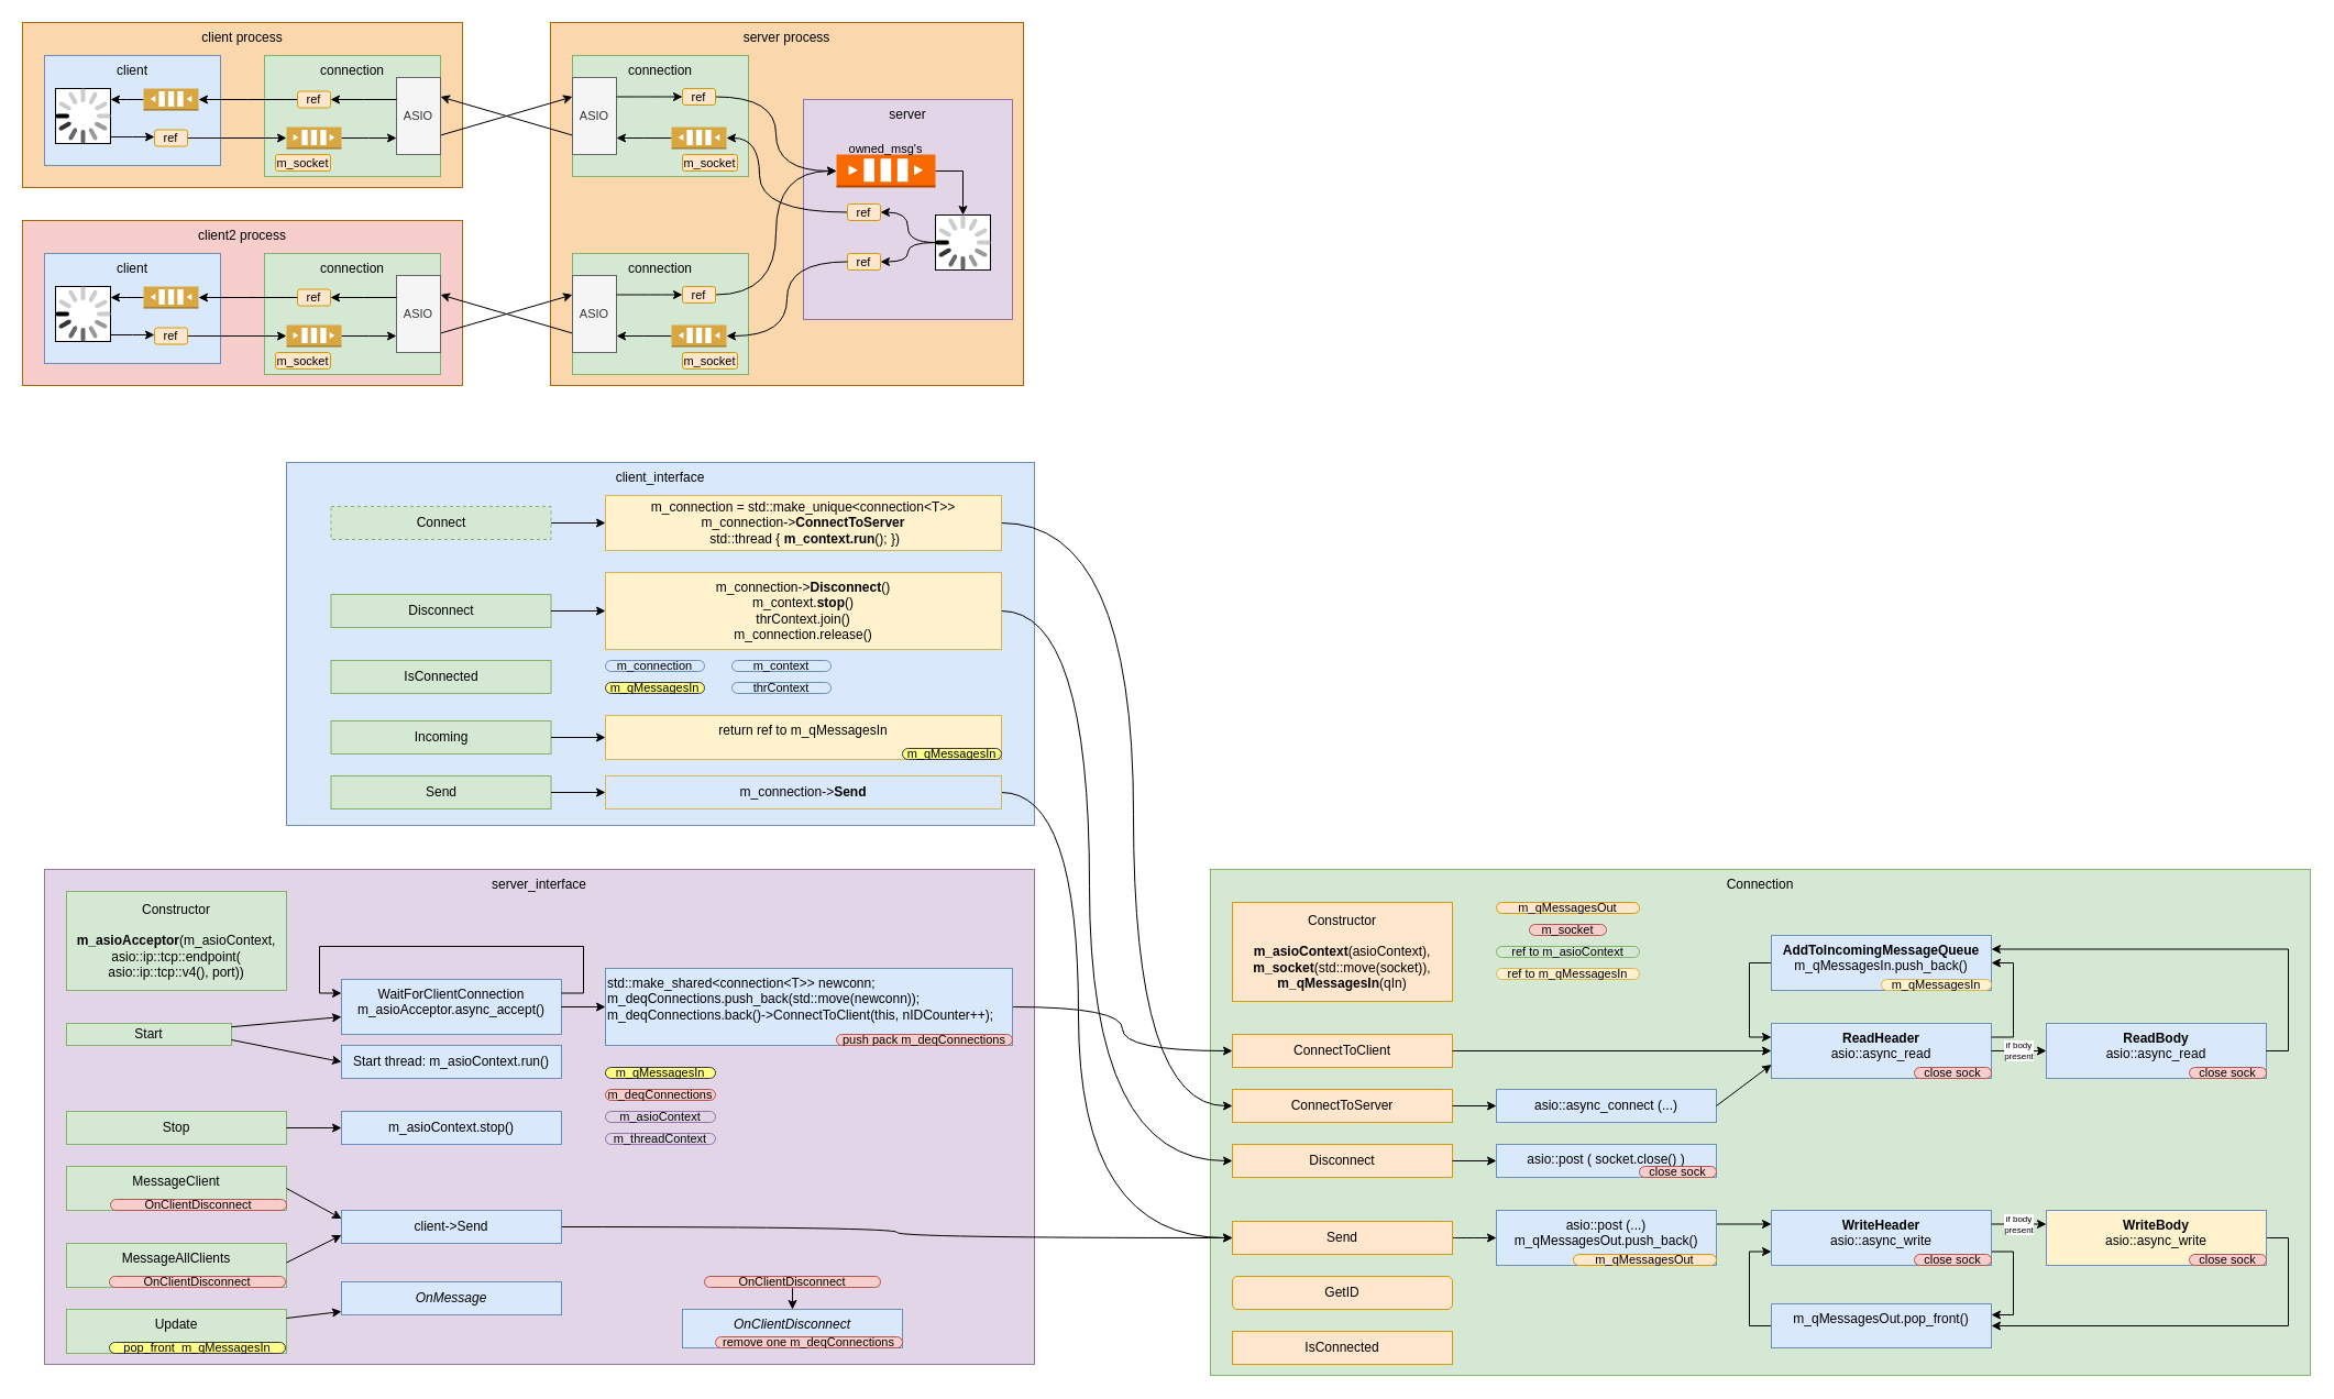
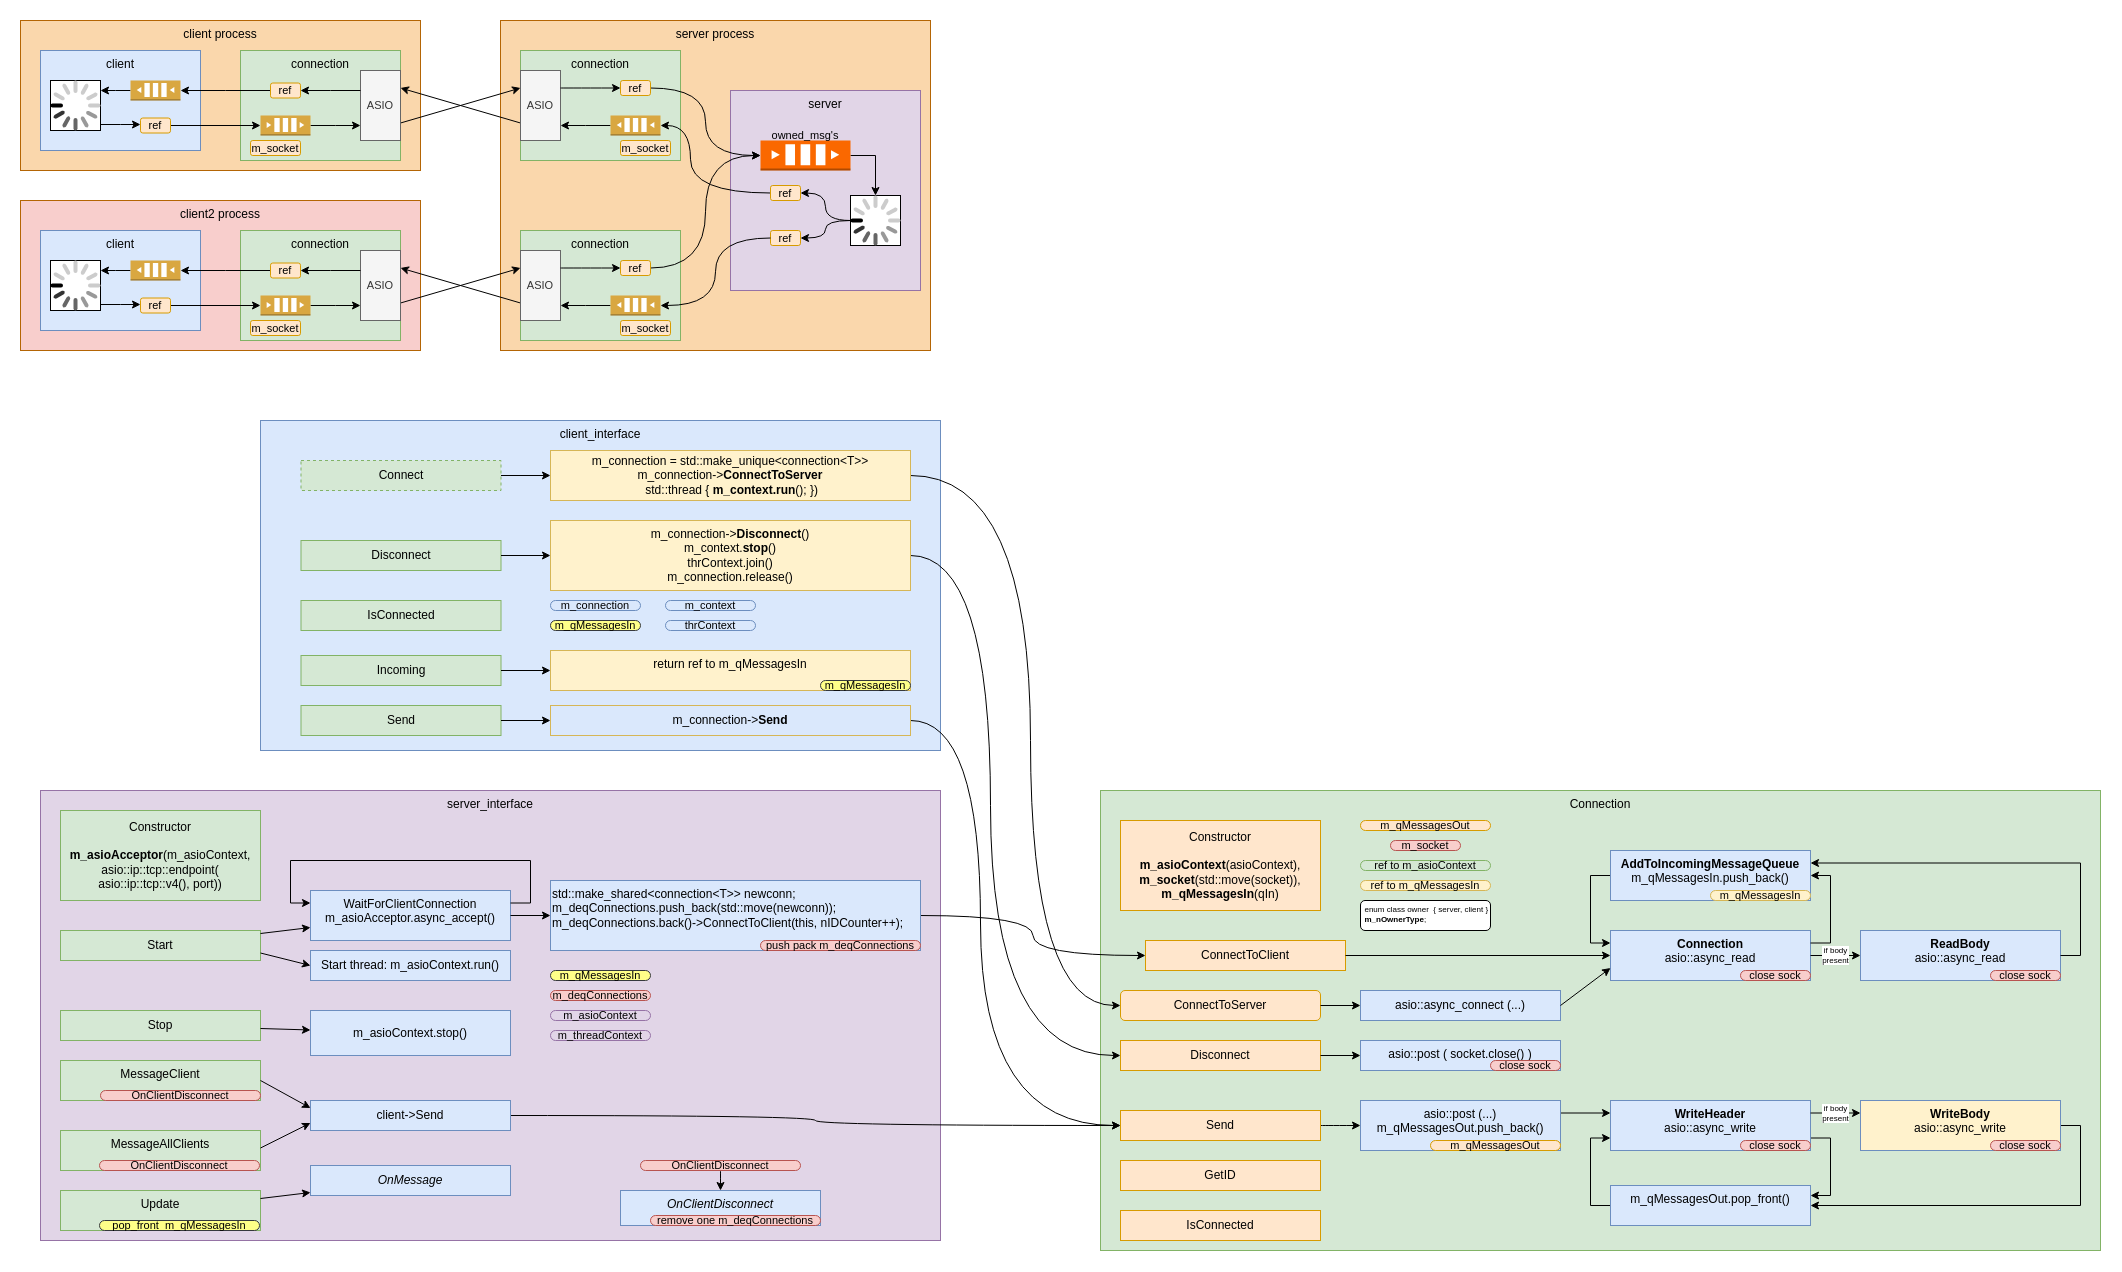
+ <mxCell id="171" value="&lt;div style=&quot;font-size: 8px;&quot;&gt;&lt;span style=&quot;background-color: initial; font-size: 8px;&quot;&gt;&amp;nbsp; enum class owner&lt;/span&gt;&lt;span style=&quot;background-color: initial; font-size: 8px;&quot;&gt;&amp;nbsp;&amp;nbsp;{&amp;nbsp;&lt;/span&gt;&lt;span style=&quot;background-color: initial; font-size: 8px;&quot;&gt;server,&lt;/span&gt;&lt;span style=&quot;background-color: initial; font-size: 8px;&quot;&gt;&amp;nbsp;client&amp;nbsp;&lt;/span&gt;&lt;span style=&quot;background-color: initial; font-size: 8px;&quot;&gt;}&amp;nbsp;&lt;br style=&quot;font-size: 8px;&quot;&gt;&lt;/span&gt;&lt;b style=&quot;background-color: initial; font-size: 8px;&quot;&gt;&amp;nbsp; m_nOwnerType&lt;/b&gt;&lt;span style=&quot;background-color: initial; font-size: 8px;&quot;&gt;;&lt;/span&gt;&lt;/div&gt;" style="rounded=1;whiteSpace=wrap;html=1;fontFamily=Helvetica;fontSize=8;fontColor=default;align=left;verticalAlign=top;spacing=0;" vertex="1" parent="1"><mxGeometry x="1360" y="900" width="130" height="30" as="geometry" /></mxCell>
- <mxCell id="128" value="Start" style="rounded=0;whiteSpace=wrap;html=1;fillColor=#d5e8d4;strokeColor=#82b366;container=0;" vertex="1" parent="1"><mxGeometry x="60" y="930" width="150" height="20" as="geometry" /></mxCell>
+ <mxCell id="128" value="Start" style="rounded=0;whiteSpace=wrap;html=1;fillColor=#d5e8d4;strokeColor=#82b366;container=0;" vertex="1" parent="1"><mxGeometry x="60" y="930" width="200" height="30" as="geometry" /></mxCell>
- <mxCell id="86" value="&lt;b&gt;ReadHeader&lt;/b&gt;&lt;br&gt;asio::async_read" style="rounded=0;whiteSpace=wrap;html=1;fillColor=#dae8fc;strokeColor=#6c8ebf;container=0;verticalAlign=top;" vertex="1" parent="1"><mxGeometry x="1610" y="930" width="200" height="50" as="geometry" /></mxCell>
+ <mxCell id="86" value="&lt;b&gt;Connection&lt;/b&gt;&lt;br&gt;asio::async_read" style="rounded=0;whiteSpace=wrap;html=1;fillColor=#dae8fc;strokeColor=#6c8ebf;container=0;verticalAlign=top;" vertex="1" parent="1"><mxGeometry x="1610" y="930" width="200" height="50" as="geometry" /></mxCell>
- <mxCell id="73" value="ConnectToClient" style="rounded=0;whiteSpace=wrap;html=1;fillColor=#ffe6cc;strokeColor=#d79b00;container=0;" vertex="1" parent="1"><mxGeometry x="1120" y="940" width="200" height="30" as="geometry" /></mxCell>
+ <mxCell id="73" value="ConnectToClient" style="rounded=0;whiteSpace=wrap;html=1;fillColor=#ffe6cc;strokeColor=#d79b00;container=0;" vertex="1" parent="1"><mxGeometry x="1145" y="940" width="200" height="30" as="geometry" /></mxCell>
- <mxCell id="79" value="ConnectToServer" style="rounded=0;whiteSpace=wrap;html=1;fillColor=#ffe6cc;strokeColor=#d79b00;container=0;" vertex="1" parent="1"><mxGeometry x="1120" y="990" width="200" height="30" as="geometry" /></mxCell>
+ <mxCell id="79" value="ConnectToServer" style="whiteSpace=wrap;html=1;fillColor=#ffe6cc;strokeColor=#d79b00;container=0;rounded=1;" vertex="1" parent="1"><mxGeometry x="1120" y="990" width="200" height="30" as="geometry" /></mxCell>
- <mxCell id="139" value="m_asioContext.stop()" style="rounded=0;whiteSpace=wrap;html=1;fillColor=#dae8fc;strokeColor=#6c8ebf;container=0;" vertex="1" parent="1"><mxGeometry x="310" y="1010" width="200" height="30" as="geometry" /></mxCell>
+ <mxCell id="139" value="m_asioContext.stop()" style="rounded=0;whiteSpace=wrap;html=1;fillColor=#dae8fc;strokeColor=#6c8ebf;container=0;" vertex="1" parent="1"><mxGeometry x="310" y="1010" width="200" height="45" as="geometry" /></mxCell>
- <mxCell id="98" value="GetID" style="whiteSpace=wrap;html=1;fillColor=#ffe6cc;strokeColor=#d79b00;container=0;rounded=1;" vertex="1" parent="1"><mxGeometry x="1120" y="1160" width="200" height="30" as="geometry" /></mxCell>
+ <mxCell id="98" value="GetID" style="rounded=0;whiteSpace=wrap;html=1;fillColor=#ffe6cc;strokeColor=#d79b00;container=0;" vertex="1" parent="1"><mxGeometry x="1120" y="1160" width="200" height="30" as="geometry" /></mxCell>
